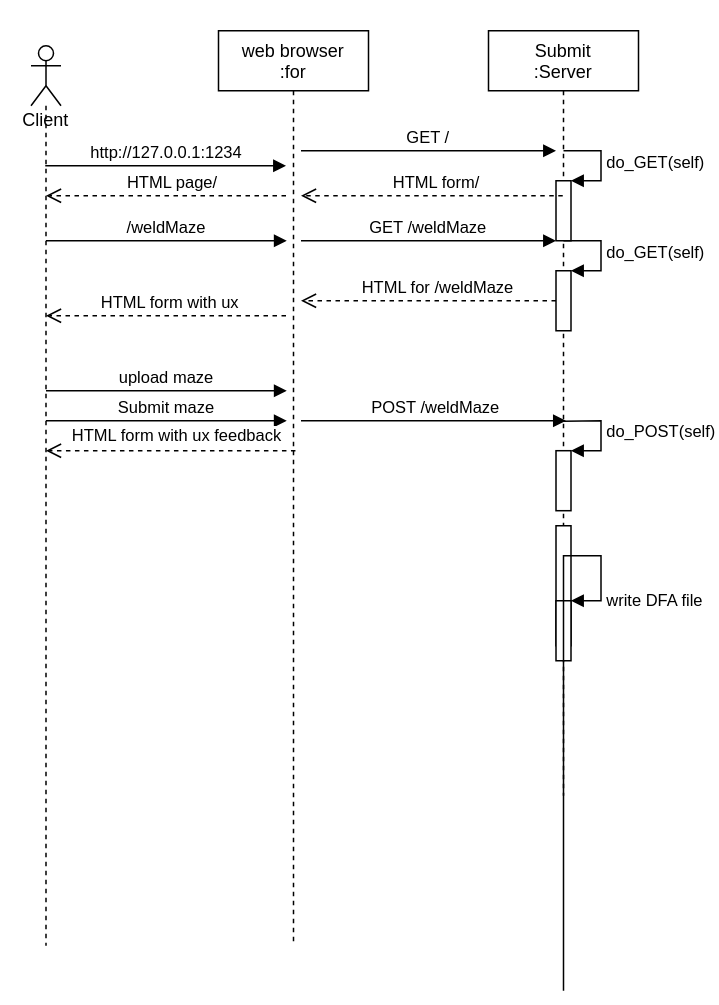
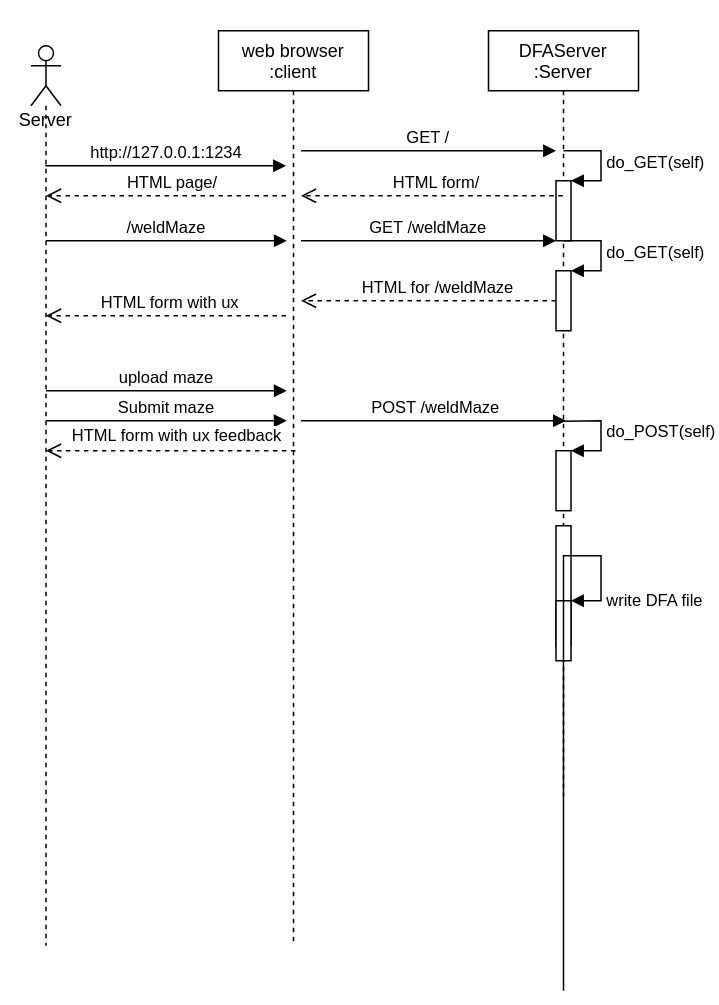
- <mxCell id="2" value="web browser&#10;:for" style="shape=umlLifeline;perimeter=lifelinePerimeter;container=1;collapsible=0;recursiveResize=0;rounded=0;shadow=0;strokeWidth=1;" parent="1" vertex="1"><mxGeometry x="145" y="20" width="100" height="610" as="geometry" /></mxCell>
+ <mxCell id="2" value="web browser&#10;:client" style="shape=umlLifeline;perimeter=lifelinePerimeter;container=1;collapsible=0;recursiveResize=0;rounded=0;shadow=0;strokeWidth=1;" parent="1" vertex="1"><mxGeometry x="145" y="20" width="100" height="610" as="geometry" /></mxCell>
- <mxCell id="3" value="Submit&#10;:Server" style="shape=umlLifeline;perimeter=lifelinePerimeter;container=1;collapsible=0;recursiveResize=0;rounded=0;shadow=0;strokeWidth=1;" parent="1" vertex="1"><mxGeometry x="325" y="20" width="100" height="510" as="geometry" /></mxCell>
+ <mxCell id="3" value="DFAServer&#10;:Server" style="shape=umlLifeline;perimeter=lifelinePerimeter;container=1;collapsible=0;recursiveResize=0;rounded=0;shadow=0;strokeWidth=1;" parent="1" vertex="1"><mxGeometry x="325" y="20" width="100" height="510" as="geometry" /></mxCell>
- <mxCell id="18" value="Client" style="shape=umlLifeline;participant=umlActor;perimeter=lifelinePerimeter;whiteSpace=wrap;html=1;container=1;collapsible=0;recursiveResize=0;verticalAlign=top;spacingTop=36;outlineConnect=0;" parent="1" vertex="1"><mxGeometry x="20" y="30" width="20" height="600" as="geometry" /></mxCell>
+ <mxCell id="18" value="Server" style="shape=umlLifeline;participant=umlActor;perimeter=lifelinePerimeter;whiteSpace=wrap;html=1;container=1;collapsible=0;recursiveResize=0;verticalAlign=top;spacingTop=36;outlineConnect=0;" parent="1" vertex="1"><mxGeometry x="20" y="30" width="20" height="600" as="geometry" /></mxCell>
